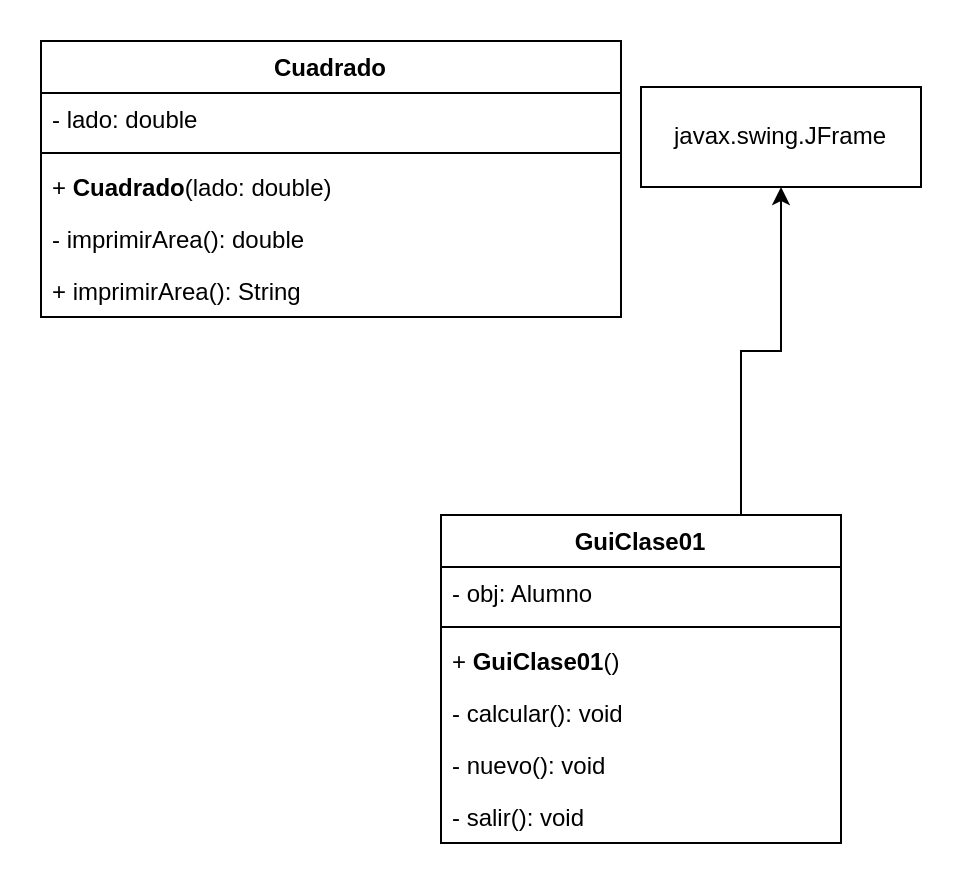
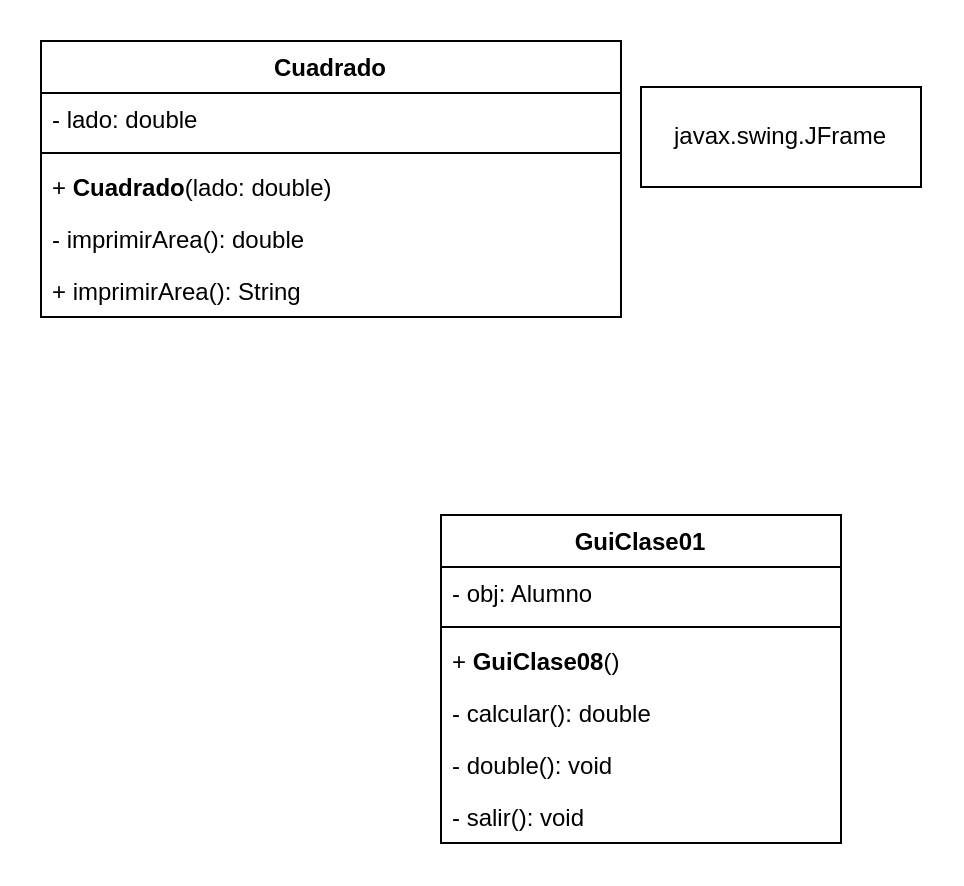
- <mxCell id="8" style="edgeStyle=orthogonalEdgeStyle;rounded=0;orthogonalLoop=1;jettySize=auto;html=1;entryX=0.5;entryY=1;entryDx=0;entryDy=0;exitX=0.75;exitY=0;exitDx=0;exitDy=0;" parent="1" source="9" target="16" edge="1"><mxGeometry relative="1" as="geometry" /></mxCell>
- <mxCell id="12" value="+&amp;nbsp;&lt;span style=&quot;font-weight: 700; text-align: center;&quot;&gt;GuiClase01&lt;/span&gt;()" style="text;strokeColor=none;fillColor=none;align=left;verticalAlign=top;spacingLeft=4;spacingRight=4;overflow=hidden;rotatable=0;points=[[0,0.5],[1,0.5]];portConstraint=eastwest;whiteSpace=wrap;html=1;" parent="9" vertex="1"><mxGeometry y="60" width="200" height="26" as="geometry" /></mxCell>
+ <mxCell id="12" value="+&amp;nbsp;&lt;span style=&quot;font-weight: 700; text-align: center;&quot;&gt;GuiClase08&lt;/span&gt;()" style="text;strokeColor=none;fillColor=none;align=left;verticalAlign=top;spacingLeft=4;spacingRight=4;overflow=hidden;rotatable=0;points=[[0,0.5],[1,0.5]];portConstraint=eastwest;whiteSpace=wrap;html=1;" parent="9" vertex="1"><mxGeometry y="60" width="200" height="26" as="geometry" /></mxCell>
- <mxCell id="13" value="- calcular(): void" style="text;strokeColor=none;fillColor=none;align=left;verticalAlign=top;spacingLeft=4;spacingRight=4;overflow=hidden;rotatable=0;points=[[0,0.5],[1,0.5]];portConstraint=eastwest;whiteSpace=wrap;html=1;" parent="9" vertex="1"><mxGeometry y="86" width="200" height="26" as="geometry" /></mxCell>
+ <mxCell id="13" value="- calcular(): double" style="text;strokeColor=none;fillColor=none;align=left;verticalAlign=top;spacingLeft=4;spacingRight=4;overflow=hidden;rotatable=0;points=[[0,0.5],[1,0.5]];portConstraint=eastwest;whiteSpace=wrap;html=1;" parent="9" vertex="1"><mxGeometry y="86" width="200" height="26" as="geometry" /></mxCell>
- <mxCell id="14" value="- nuevo(): void" style="text;strokeColor=none;fillColor=none;align=left;verticalAlign=top;spacingLeft=4;spacingRight=4;overflow=hidden;rotatable=0;points=[[0,0.5],[1,0.5]];portConstraint=eastwest;whiteSpace=wrap;html=1;" parent="9" vertex="1"><mxGeometry y="112" width="200" height="26" as="geometry" /></mxCell>
+ <mxCell id="14" value="- double(): void" style="text;strokeColor=none;fillColor=none;align=left;verticalAlign=top;spacingLeft=4;spacingRight=4;overflow=hidden;rotatable=0;points=[[0,0.5],[1,0.5]];portConstraint=eastwest;whiteSpace=wrap;html=1;" parent="9" vertex="1"><mxGeometry y="112" width="200" height="26" as="geometry" /></mxCell>
